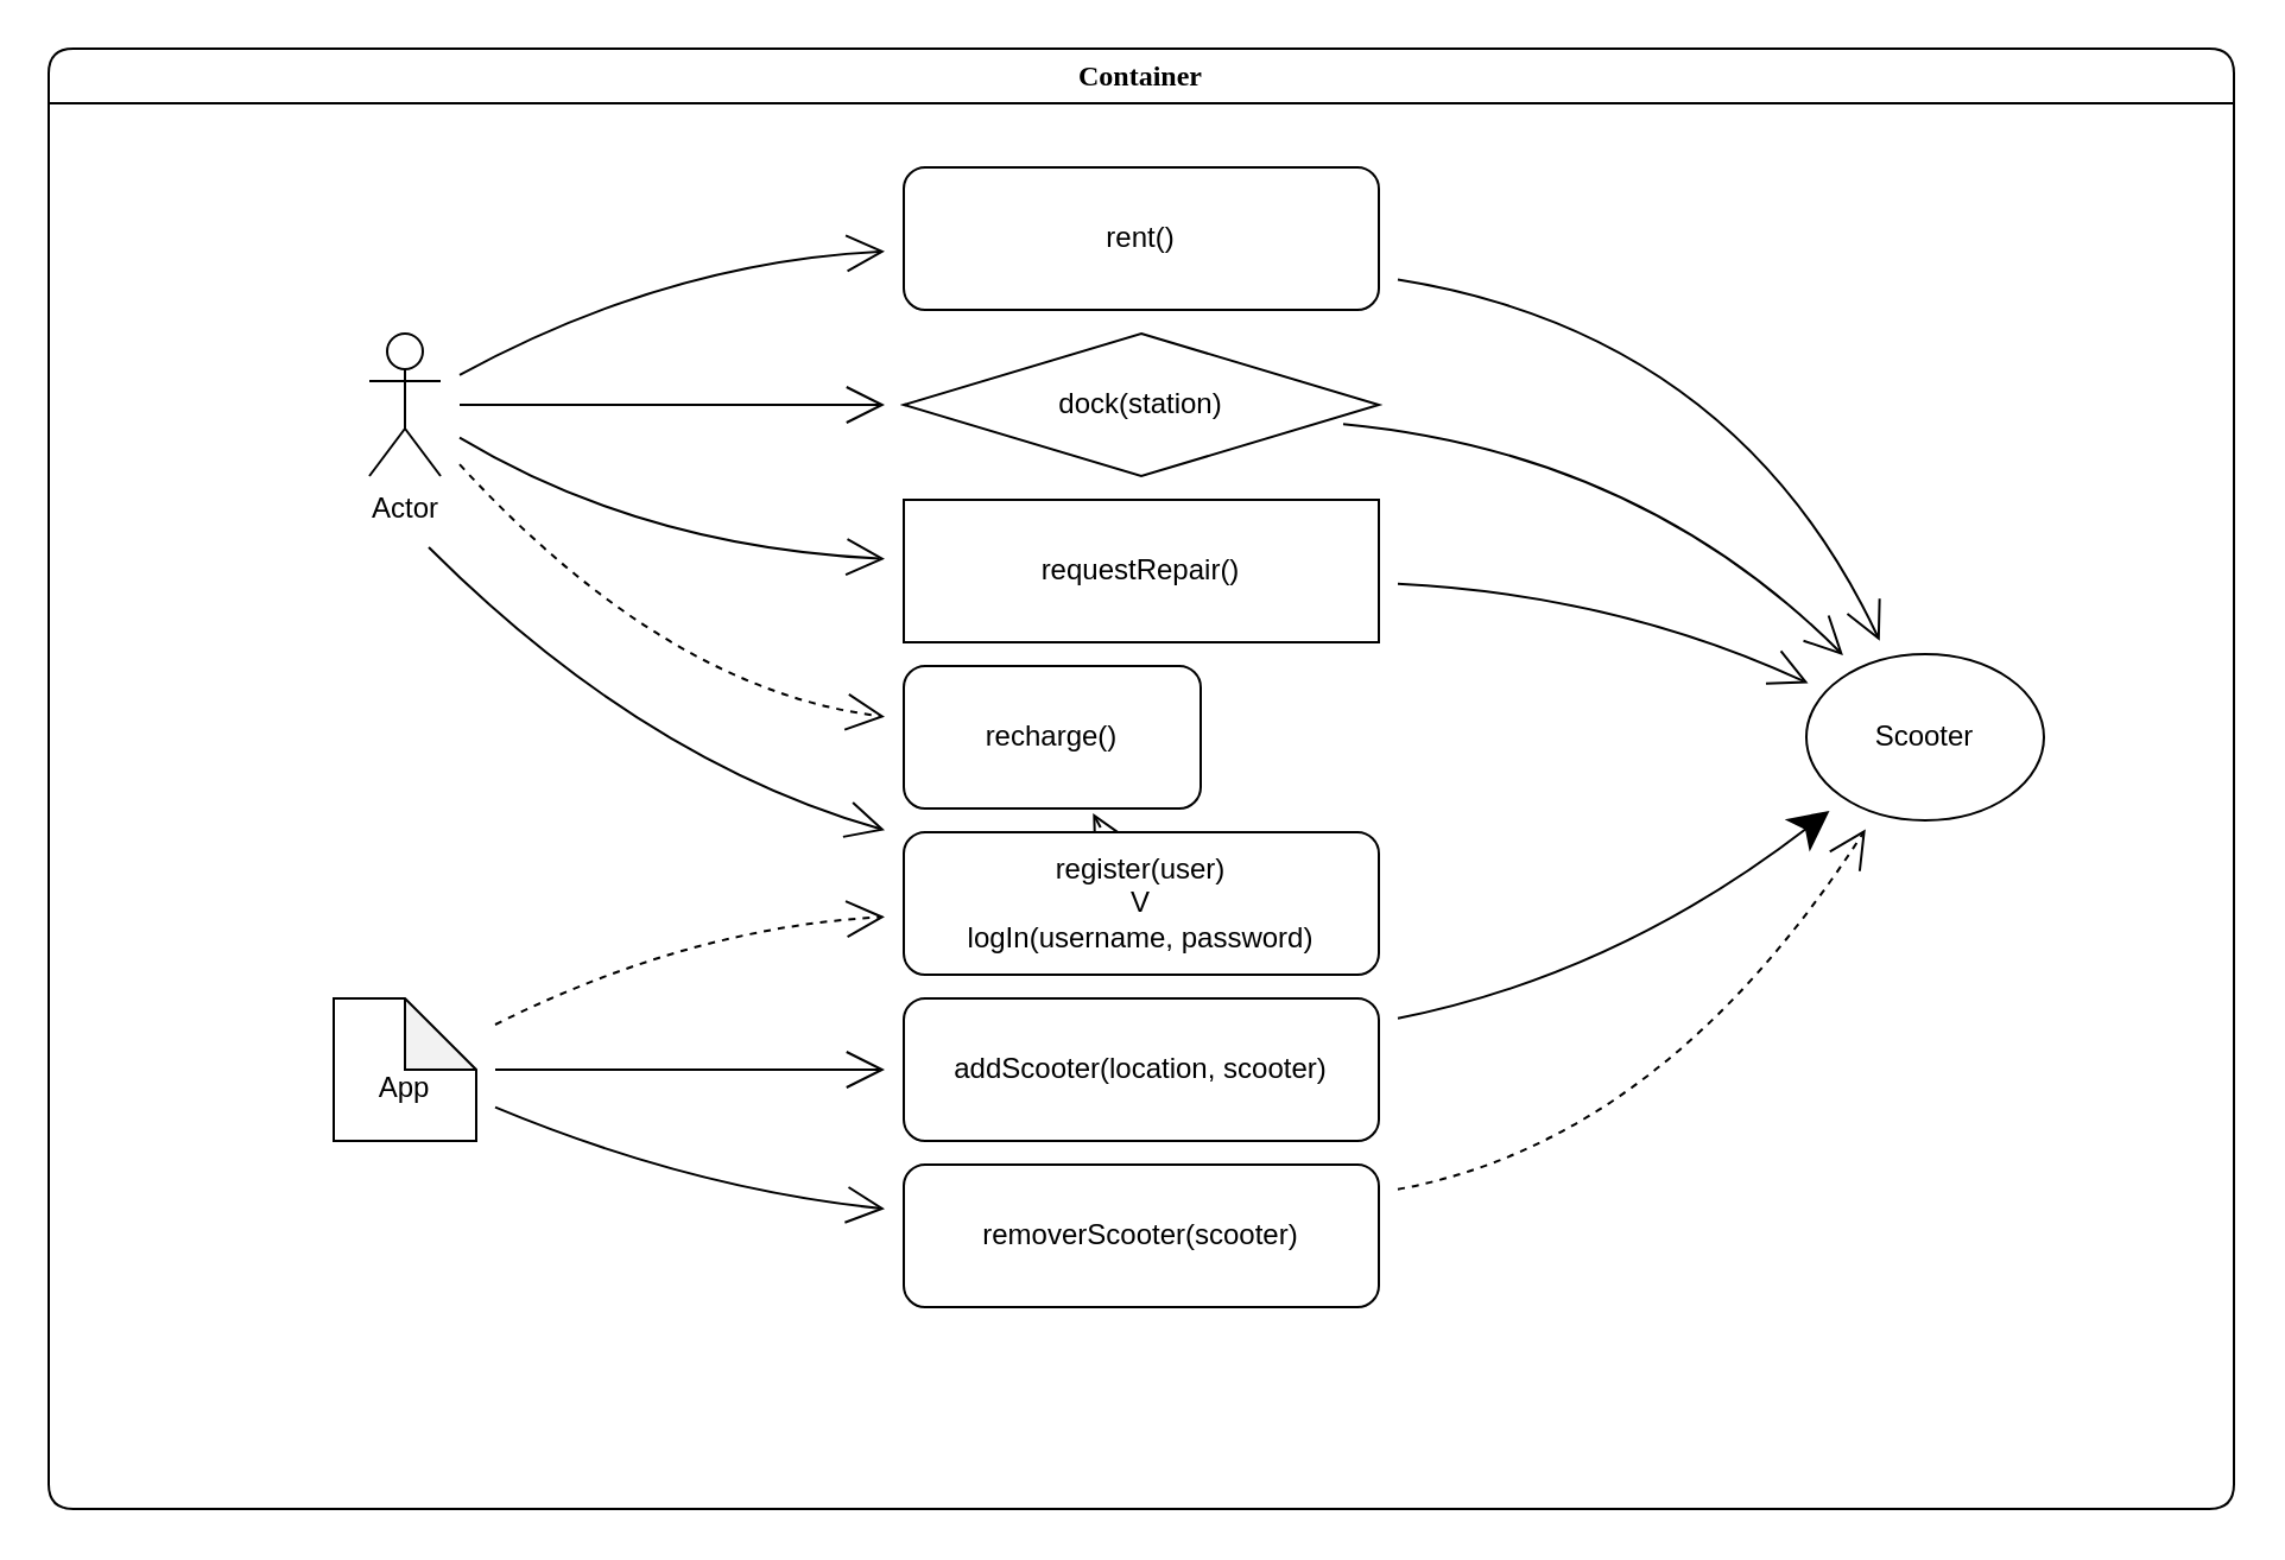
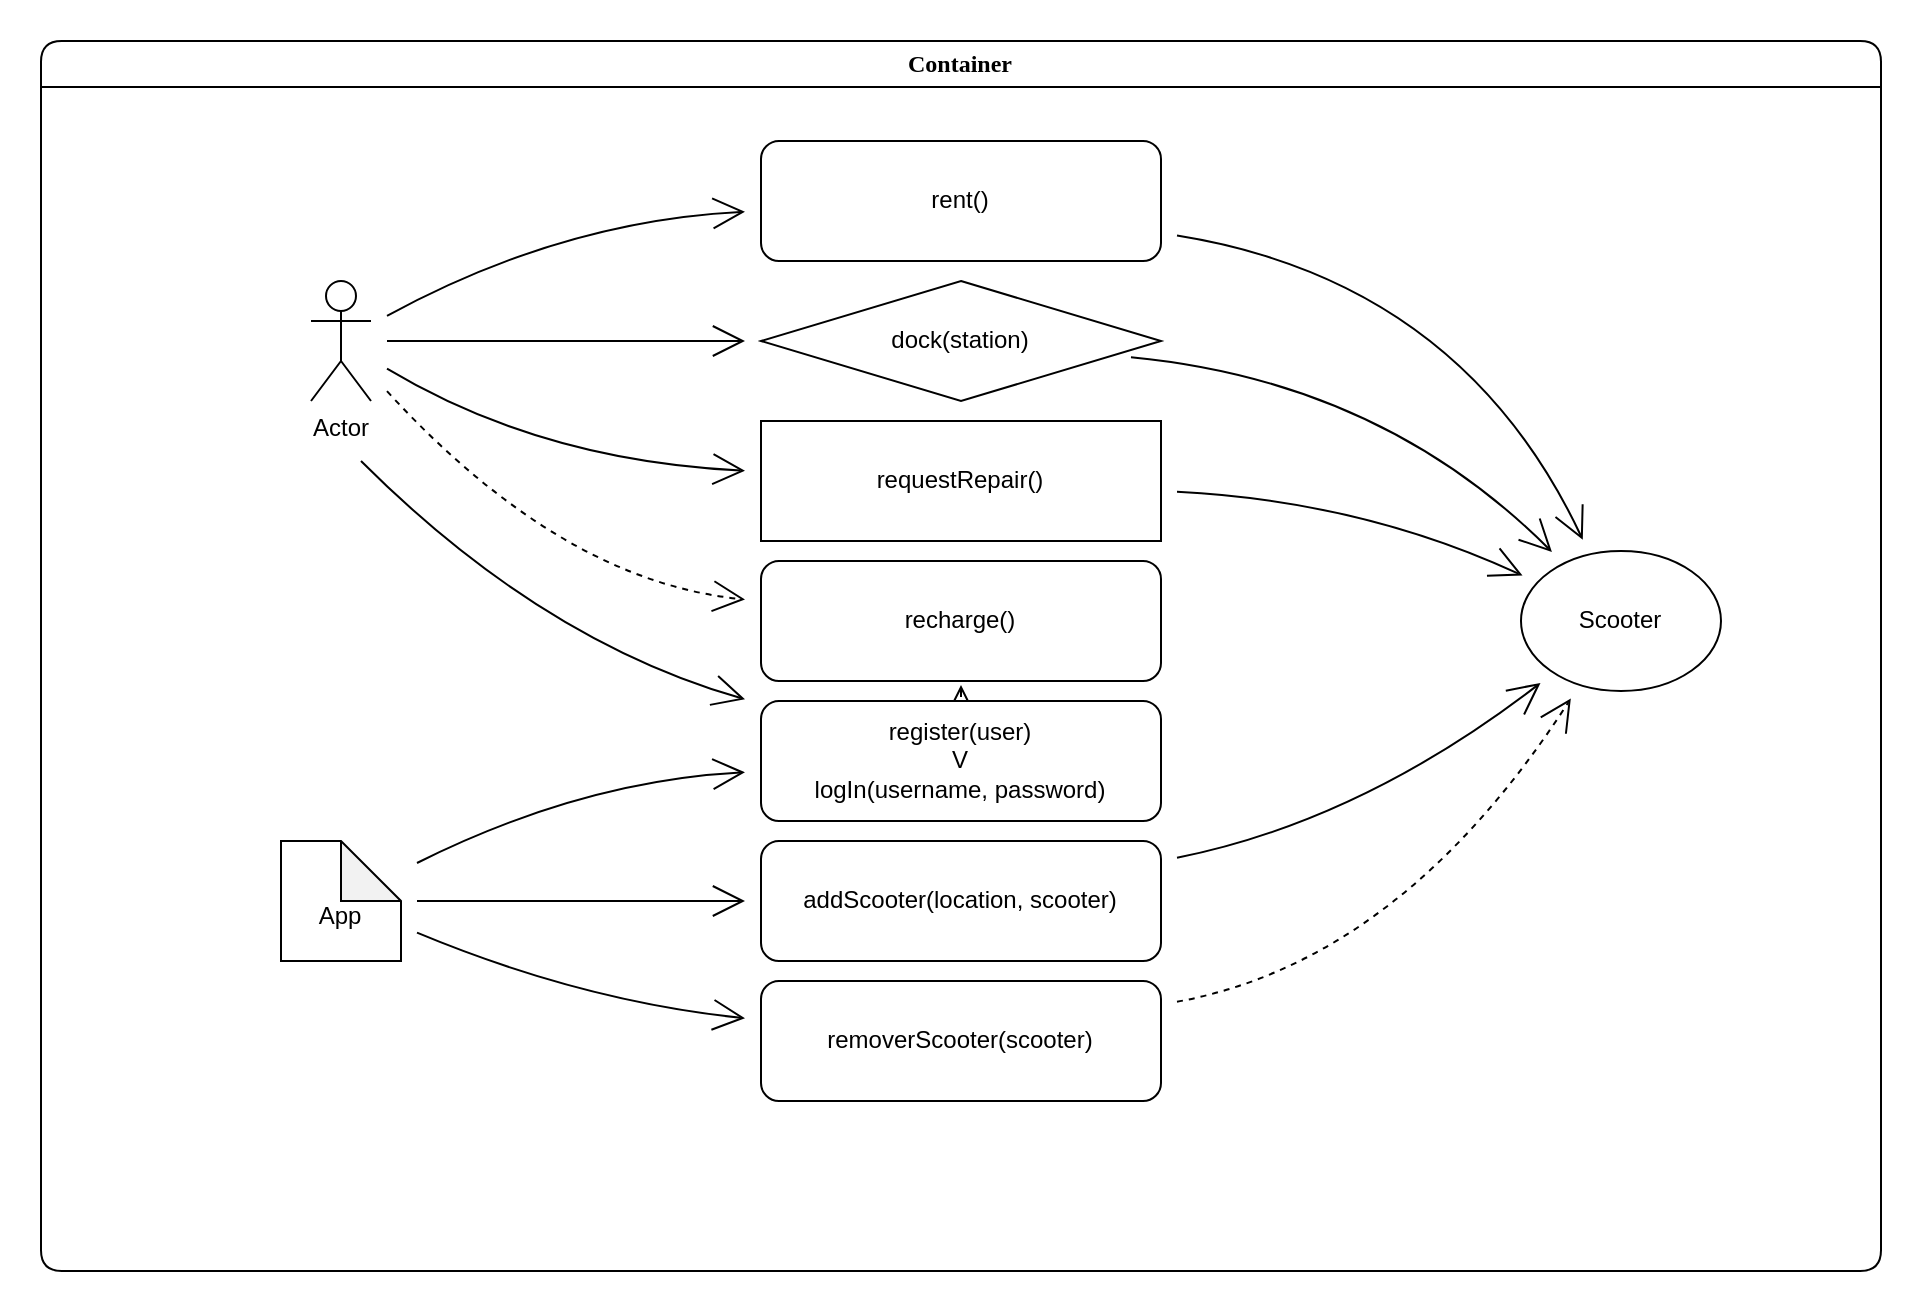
- <mxCell id="20" value="recharge()" style="rounded=1;whiteSpace=wrap;html=1;hachureGap=4;" vertex="1" parent="2"><mxGeometry x="360" y="260" width="125" height="60" as="geometry" /></mxCell>
+ <mxCell id="20" value="recharge()" style="rounded=1;whiteSpace=wrap;html=1;hachureGap=4;" vertex="1" parent="2"><mxGeometry x="360" y="260" width="200" height="60" as="geometry" /></mxCell>
- <mxCell id="22" style="edgeStyle=none;curved=1;rounded=0;orthogonalLoop=1;jettySize=auto;html=1;endArrow=classic;startSize=14;endSize=14;sourcePerimeterSpacing=8;targetPerimeterSpacing=8;" edge="1" parent="2" source="23" target="26"><mxGeometry relative="1" as="geometry"><Array as="points"><mxPoint x="660" y="390" /></Array></mxGeometry></mxCell>
+ <mxCell id="22" style="edgeStyle=none;curved=1;rounded=0;orthogonalLoop=1;jettySize=auto;html=1;endArrow=open;startSize=14;endSize=14;sourcePerimeterSpacing=8;targetPerimeterSpacing=8;" edge="1" parent="2" source="23" target="26"><mxGeometry relative="1" as="geometry"><Array as="points"><mxPoint x="660" y="390" /></Array></mxGeometry></mxCell>
- <mxCell id="9" style="edgeStyle=none;curved=1;rounded=0;orthogonalLoop=1;jettySize=auto;html=1;endArrow=open;startSize=14;endSize=14;sourcePerimeterSpacing=8;targetPerimeterSpacing=8;dashed=1;" edge="1" parent="2" source="12" target="21"><mxGeometry relative="1" as="geometry"><Array as="points"><mxPoint x="270" y="370" /></Array></mxGeometry></mxCell>
+ <mxCell id="9" style="edgeStyle=none;curved=1;rounded=0;orthogonalLoop=1;jettySize=auto;html=1;endArrow=open;startSize=14;endSize=14;sourcePerimeterSpacing=8;targetPerimeterSpacing=8;" edge="1" parent="2" source="12" target="21"><mxGeometry relative="1" as="geometry"><Array as="points"><mxPoint x="270" y="370" /></Array></mxGeometry></mxCell>
